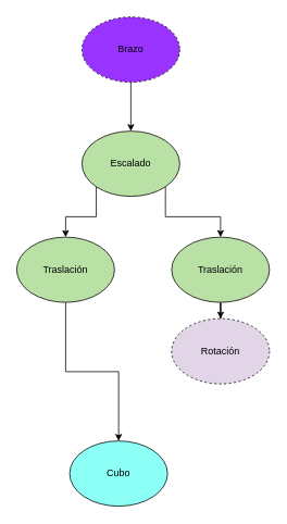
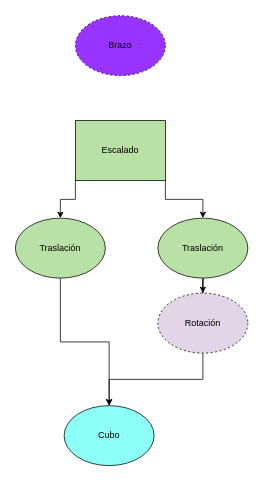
- <mxCell id="2" style="edgeStyle=orthogonalEdgeStyle;rounded=0;orthogonalLoop=1;jettySize=auto;html=1;exitX=0.5;exitY=1;exitDx=0;exitDy=0;" edge="1" parent="1" source="3" target="6"><mxGeometry relative="1" as="geometry" /></mxCell>
- <mxCell id="6" value="Escalado" style="ellipse;whiteSpace=wrap;html=1;fillColor=#B9E0A5;" vertex="1" parent="1"><mxGeometry x="100" y="160" width="120" height="80" as="geometry" /></mxCell>
+ <mxCell id="6" value="Escalado" style="whiteSpace=wrap;html=1;fillColor=#B9E0A5;rounded=0;" vertex="1" parent="1"><mxGeometry x="100" y="160" width="120" height="80" as="geometry" /></mxCell>
+ <mxCell id="12" style="edgeStyle=orthogonalEdgeStyle;rounded=0;orthogonalLoop=1;jettySize=auto;html=1;exitX=0.5;exitY=1;exitDx=0;exitDy=0;" edge="1" parent="1" source="13" target="9"><mxGeometry relative="1" as="geometry" /></mxCell>
